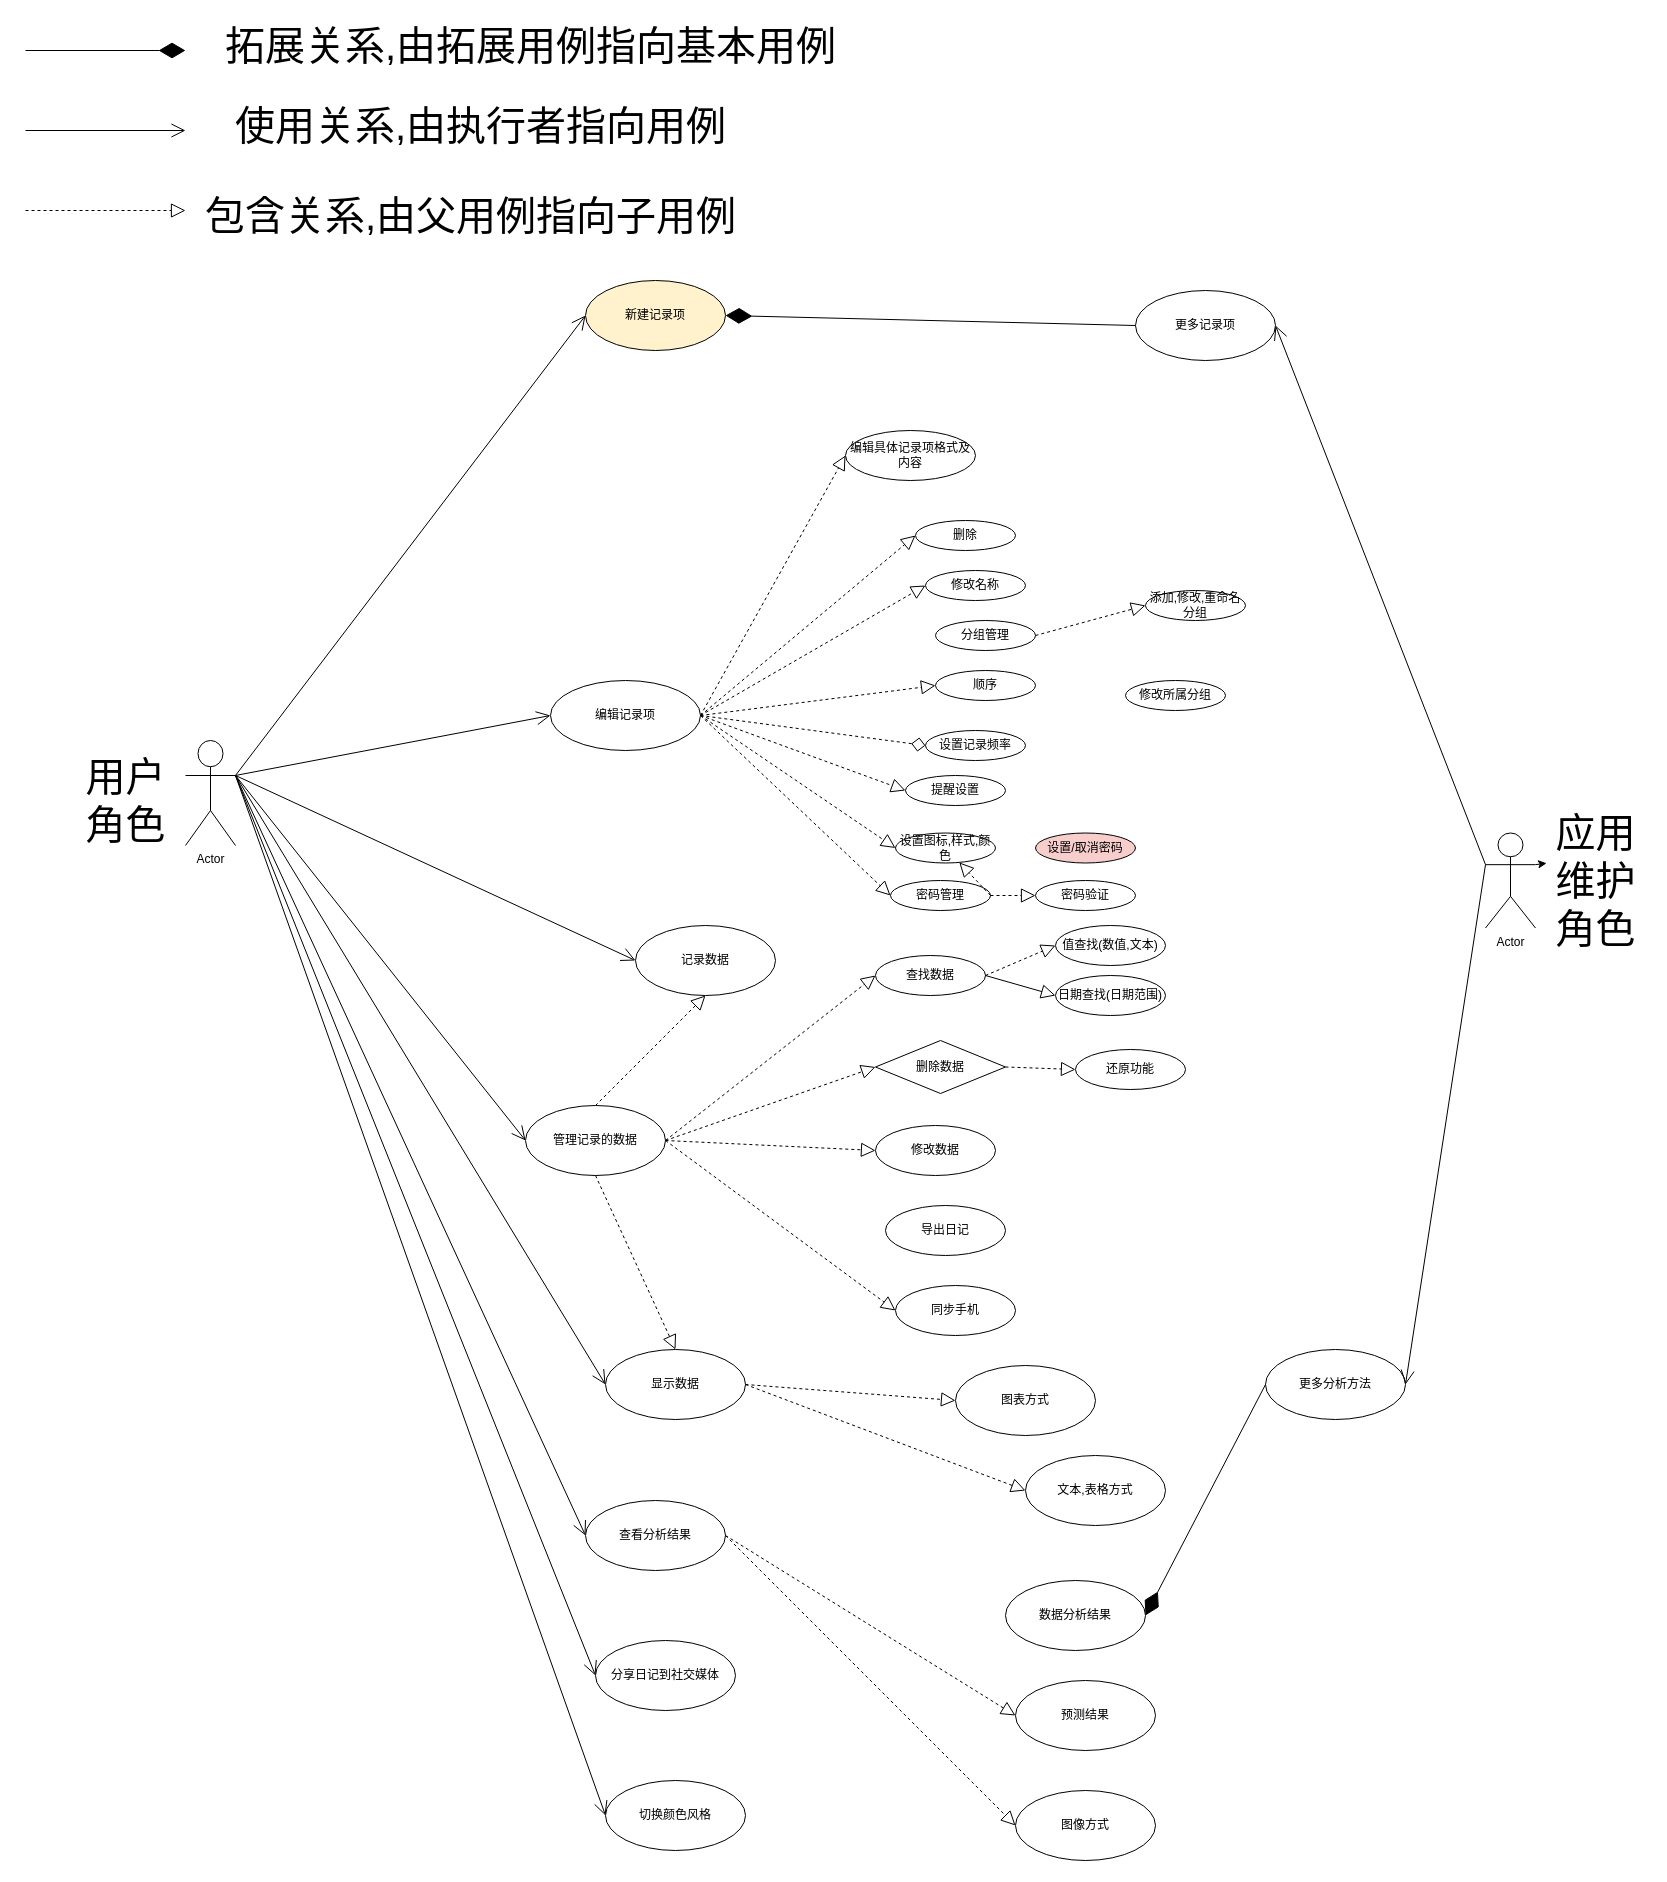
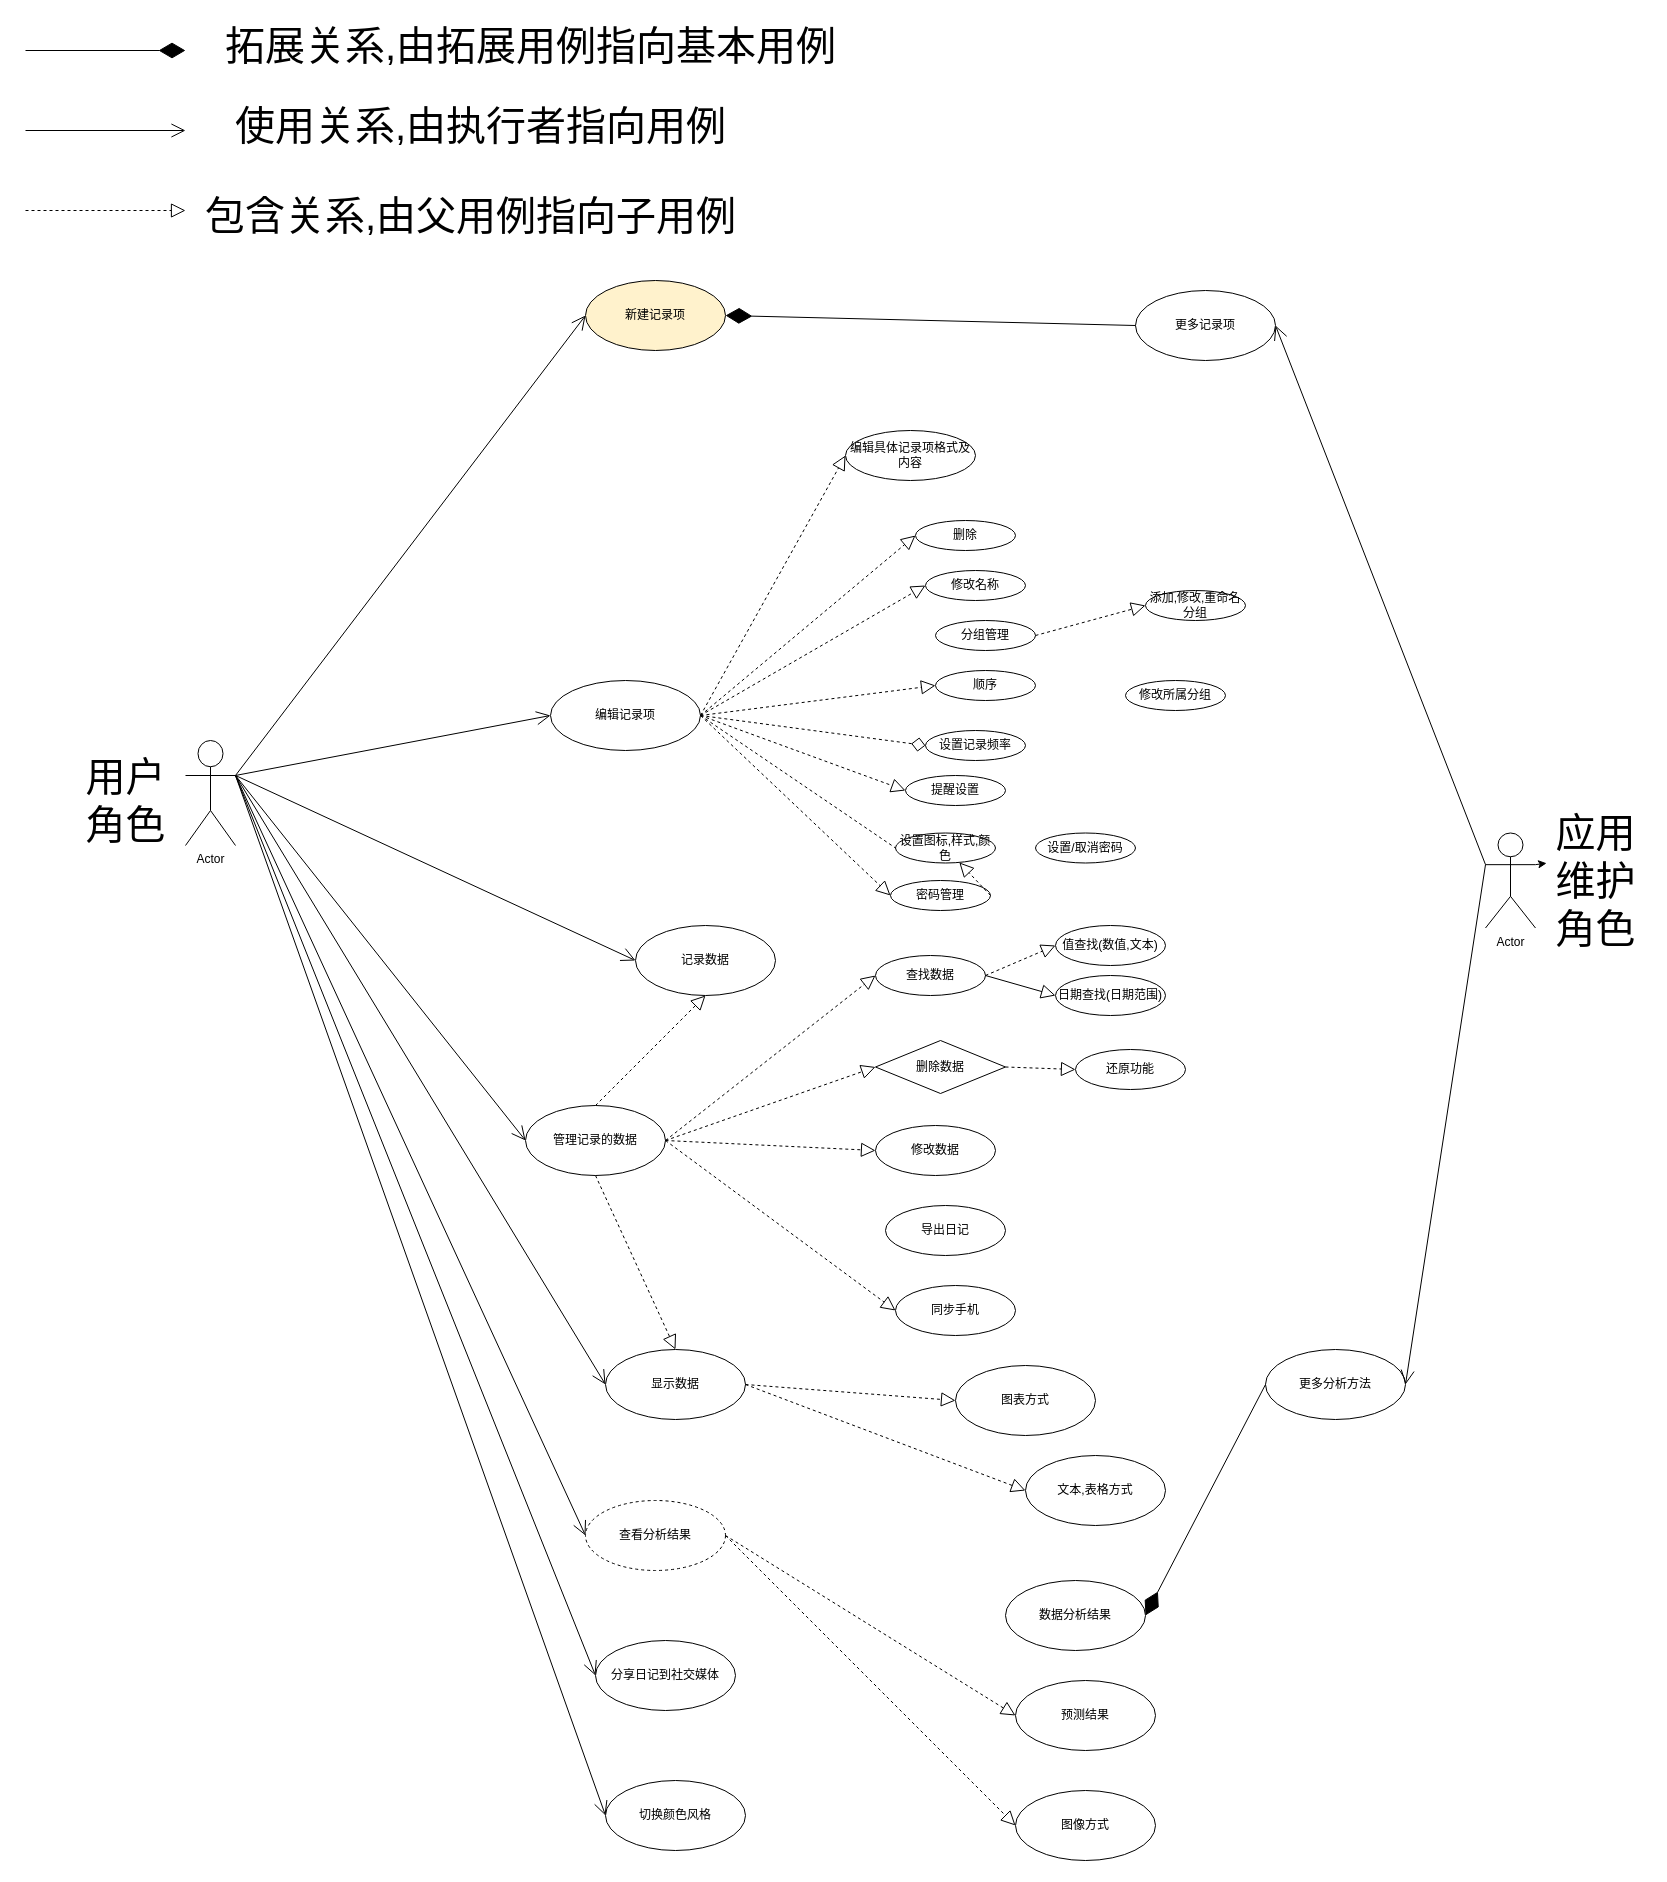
- <mxCell id="72" value="" style="endArrow=block;dashed=1;endFill=0;endSize=12;html=1;entryX=0;entryY=0.5;entryDx=0;entryDy=0;exitX=1;exitY=0.5;exitDx=0;exitDy=0;" parent="1" source="47" target="71" edge="1"><mxGeometry width="160" relative="1" as="geometry"><mxPoint x="705" y="725" as="sourcePoint" /><mxPoint x="940" y="785" as="targetPoint" /></mxGeometry></mxCell>
+ <mxCell id="72" value="" style="endArrow=none;dashed=1;endFill=0;endSize=12;html=1;entryX=0;entryY=0.5;entryDx=0;entryDy=0;exitX=1;exitY=0.5;exitDx=0;exitDy=0;" parent="1" source="47" target="71" edge="1"><mxGeometry width="160" relative="1" as="geometry"><mxPoint x="705" y="725" as="sourcePoint" /><mxPoint x="940" y="785" as="targetPoint" /></mxGeometry></mxCell>
- <mxCell id="80" value="设置/取消密码" style="ellipse;whiteSpace=wrap;html=1;fillColor=#f8cecc;" parent="1" vertex="1"><mxGeometry x="1030" y="832.5" width="100" height="30" as="geometry" /></mxCell>
+ <mxCell id="80" value="设置/取消密码" style="ellipse;whiteSpace=wrap;html=1;" parent="1" vertex="1"><mxGeometry x="1030" y="832.5" width="100" height="30" as="geometry" /></mxCell>
- <mxCell id="83" value="" style="endArrow=block;dashed=1;endFill=0;endSize=12;html=1;entryX=0;entryY=0.5;entryDx=0;entryDy=0;exitX=1;exitY=0.5;exitDx=0;exitDy=0;" parent="1" source="78" target="82" edge="1"><mxGeometry width="160" relative="1" as="geometry"><mxPoint x="995" y="905" as="sourcePoint" /><mxPoint x="1040" y="857.5" as="targetPoint" /></mxGeometry></mxCell>
- <mxCell id="82" value="密码验证" style="ellipse;whiteSpace=wrap;html=1;" parent="1" vertex="1"><mxGeometry x="1030" y="880" width="100" height="30" as="geometry" /></mxCell>
- <mxCell id="7" value="查看分析结果" style="ellipse;whiteSpace=wrap;html=1;" parent="1" vertex="1"><mxGeometry x="580" y="1500" width="140" height="70" as="geometry" /></mxCell>
+ <mxCell id="7" value="查看分析结果" style="ellipse;whiteSpace=wrap;html=1;dashed=1;" parent="1" vertex="1"><mxGeometry x="580" y="1500" width="140" height="70" as="geometry" /></mxCell>
